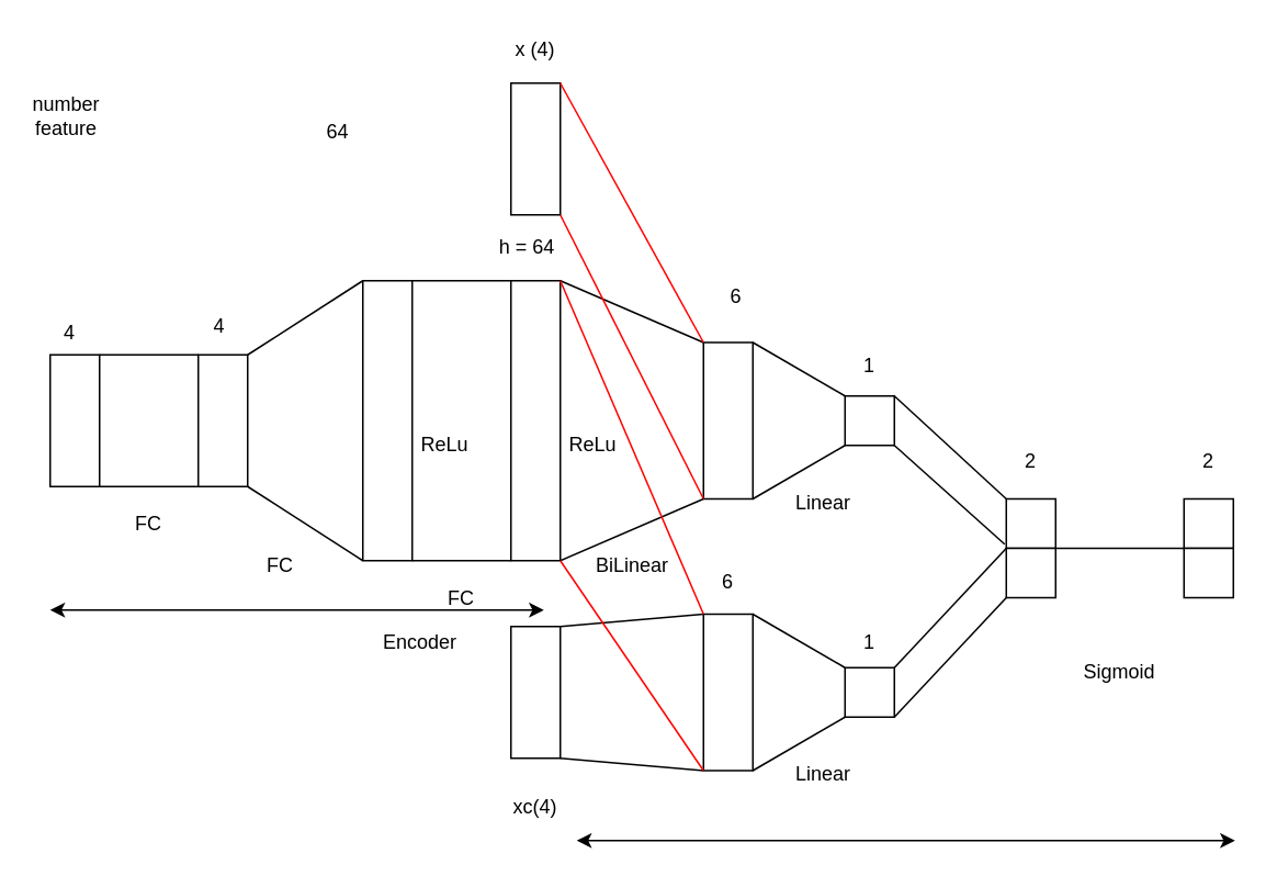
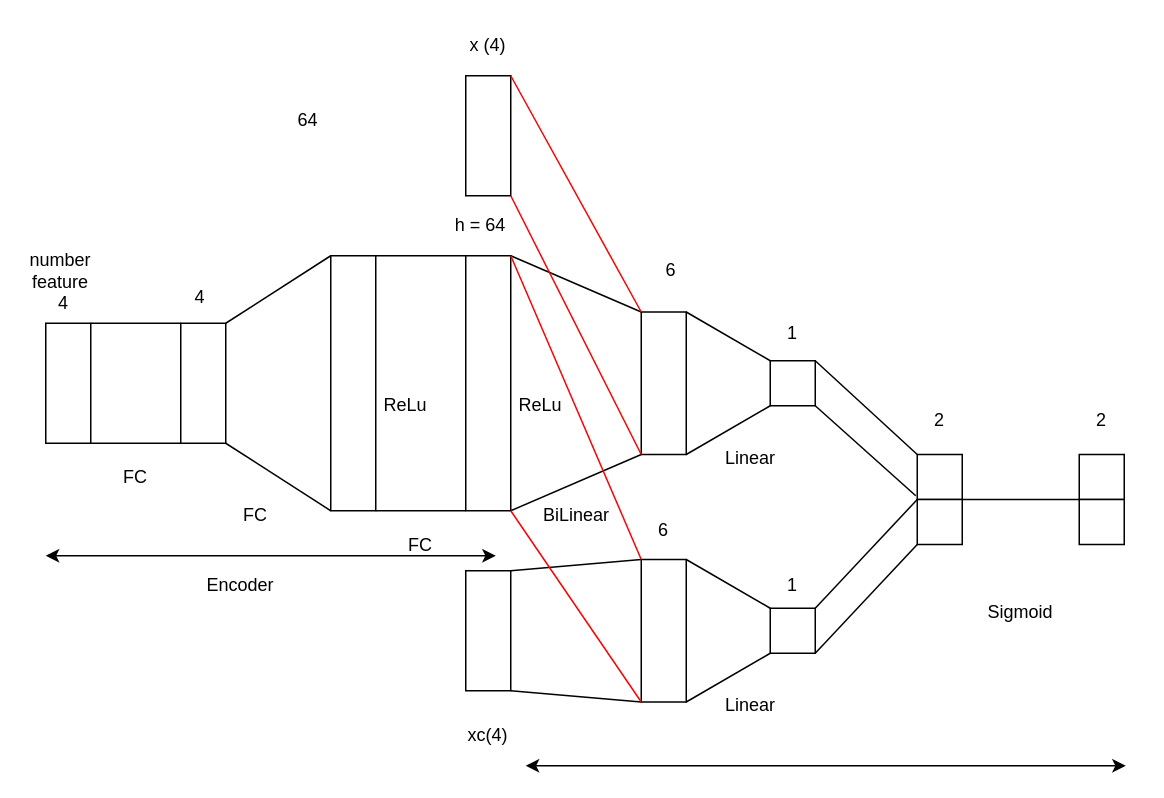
- <mxCell id="48" value="number feature " style="text;html=1;strokeColor=none;fillColor=none;align=center;verticalAlign=middle;whiteSpace=wrap;rounded=0;" vertex="1" parent="1"><mxGeometry x="20" y="59.5" width="40" height="20" as="geometry" /></mxCell>
+ <mxCell id="48" value="number feature " style="text;html=1;strokeColor=none;fillColor=none;align=center;verticalAlign=middle;whiteSpace=wrap;rounded=0;" vertex="1" parent="1"><mxGeometry x="20" y="169.5" width="40" height="20" as="geometry" /></mxCell>
- <mxCell id="63" value="Encoder " style="text;html=1;strokeColor=none;fillColor=none;align=center;verticalAlign=middle;whiteSpace=wrap;rounded=0;" vertex="1" parent="1"><mxGeometry x="235" y="380" width="40" height="20" as="geometry" /></mxCell>
+ <mxCell id="63" value="Encoder " style="text;html=1;strokeColor=none;fillColor=none;align=center;verticalAlign=middle;whiteSpace=wrap;rounded=0;" vertex="1" parent="1"><mxGeometry x="140" y="380" width="40" height="20" as="geometry" /></mxCell>
